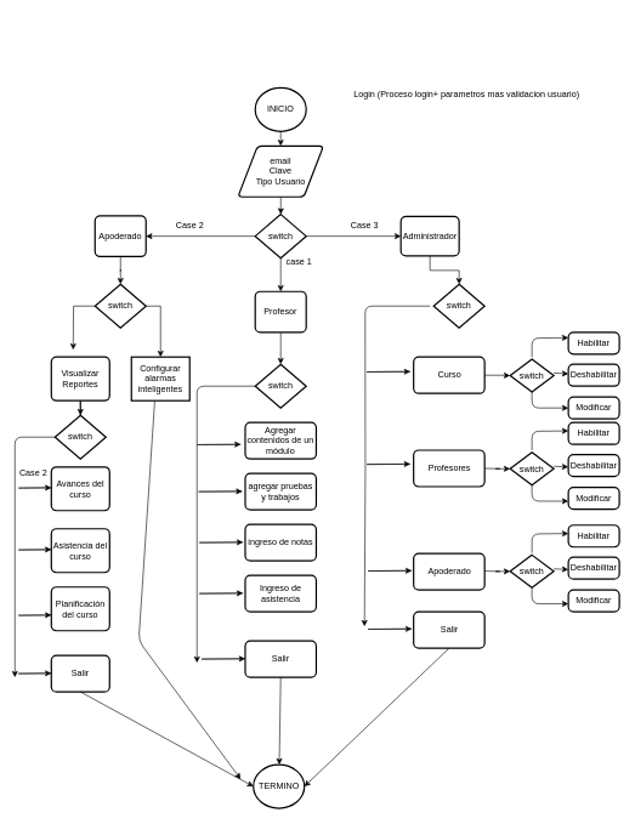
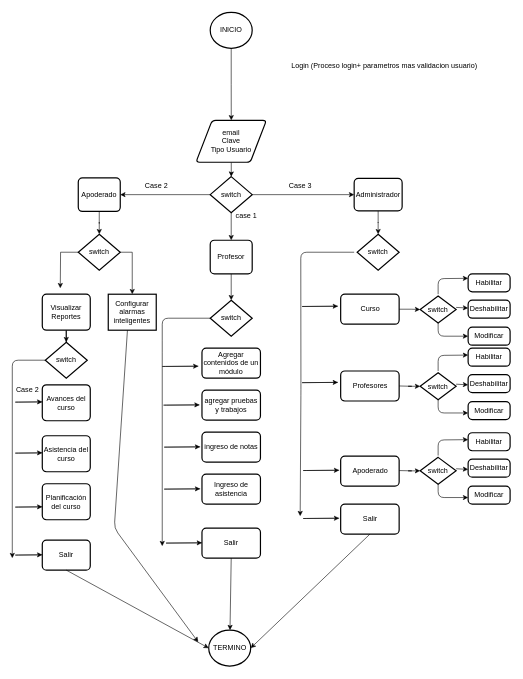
- <mxCell id="87" value="Login (Proceso login+ parametros mas validacion usuario)" style="text;html=1;align=center;verticalAlign=middle;resizable=0;points=[];autosize=1;strokeColor=none;" vertex="1" parent="1"><mxGeometry x="475" y="120" width="330" height="20" as="geometry" /></mxCell>
+ <mxCell id="87" value="Login (Proceso login+ parametros mas validacion usuario)" style="text;html=1;align=center;verticalAlign=middle;resizable=0;points=[];autosize=1;strokeColor=none;" vertex="1" parent="1"><mxGeometry x="475" y="100" width="330" height="20" as="geometry" /></mxCell>
- <mxCell id="3" value="INICIO" style="strokeWidth=2;html=1;shape=mxgraph.flowchart.start_2;whiteSpace=wrap;" vertex="1" parent="1"><mxGeometry x="350" y="120" width="70" height="60" as="geometry" /></mxCell>
+ <mxCell id="3" value="INICIO" style="strokeWidth=2;html=1;shape=mxgraph.flowchart.start_2;whiteSpace=wrap;" vertex="1" parent="1"><mxGeometry x="350" y="20" width="70" height="60" as="geometry" /></mxCell>
- <mxCell id="11" value="Administrador" style="rounded=1;whiteSpace=wrap;html=1;absoluteArcSize=1;arcSize=14;strokeWidth=2;" vertex="1" parent="1"><mxGeometry x="550" y="297" width="80" height="54" as="geometry" /></mxCell>
+ <mxCell id="11" value="Administrador" style="rounded=1;whiteSpace=wrap;html=1;absoluteArcSize=1;arcSize=14;strokeWidth=2;" vertex="1" parent="1"><mxGeometry x="590" y="297" width="80" height="54" as="geometry" /></mxCell>
